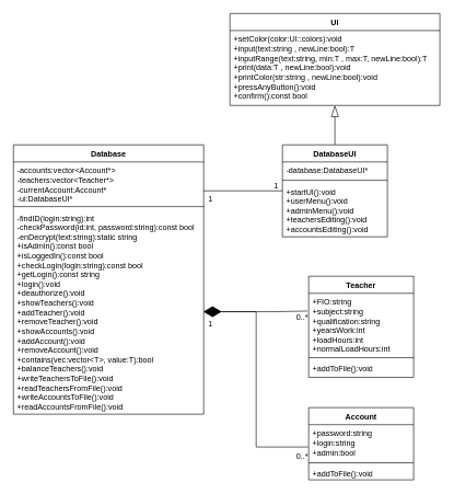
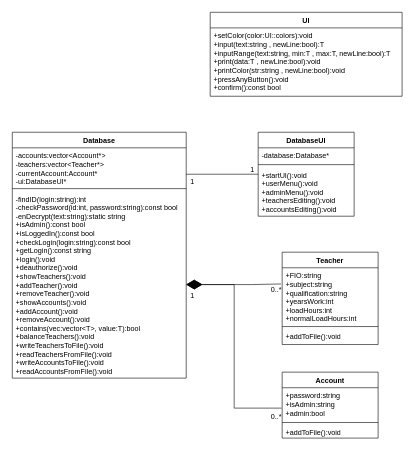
- <mxCell id="8" style="edgeStyle=orthogonalEdgeStyle;rounded=0;orthogonalLoop=1;jettySize=auto;html=1;endArrow=blockThin;endFill=0;strokeWidth=1;startSize=9;endSize=15;targetPerimeterSpacing=0;" edge="1" parent="1" source="9" target="6"><mxGeometry relative="1" as="geometry" /></mxCell>
- <mxCell id="10" value="-database:DatabaseUI*" style="text;strokeColor=none;fillColor=none;align=left;verticalAlign=top;spacingLeft=4;spacingRight=4;overflow=hidden;rotatable=0;points=[[0,0.5],[1,0.5]];portConstraint=eastwest;whiteSpace=wrap;html=1;" vertex="1" parent="9"><mxGeometry y="26" width="160" height="24" as="geometry" /></mxCell>
+ <mxCell id="10" value="-database:Database*" style="text;strokeColor=none;fillColor=none;align=left;verticalAlign=top;spacingLeft=4;spacingRight=4;overflow=hidden;rotatable=0;points=[[0,0.5],[1,0.5]];portConstraint=eastwest;whiteSpace=wrap;html=1;" vertex="1" parent="9"><mxGeometry y="26" width="160" height="24" as="geometry" /></mxCell>
- <mxCell id="14" value="+password:string&lt;div&gt;+login:string&lt;/div&gt;&lt;div&gt;+admin:bool&lt;/div&gt;&lt;div&gt;&lt;br&gt;&lt;/div&gt;" style="text;strokeColor=none;fillColor=none;align=left;verticalAlign=top;spacingLeft=4;spacingRight=4;overflow=hidden;rotatable=0;points=[[0,0.5],[1,0.5]];portConstraint=eastwest;whiteSpace=wrap;html=1;" vertex="1" parent="13"><mxGeometry y="26" width="160" height="54" as="geometry" /></mxCell>
+ <mxCell id="14" value="+password:string&lt;div&gt;+isAdmin:string&lt;/div&gt;&lt;div&gt;+admin:bool&lt;/div&gt;&lt;div&gt;&lt;br&gt;&lt;/div&gt;" style="text;strokeColor=none;fillColor=none;align=left;verticalAlign=top;spacingLeft=4;spacingRight=4;overflow=hidden;rotatable=0;points=[[0,0.5],[1,0.5]];portConstraint=eastwest;whiteSpace=wrap;html=1;" vertex="1" parent="13"><mxGeometry y="26" width="160" height="54" as="geometry" /></mxCell>
